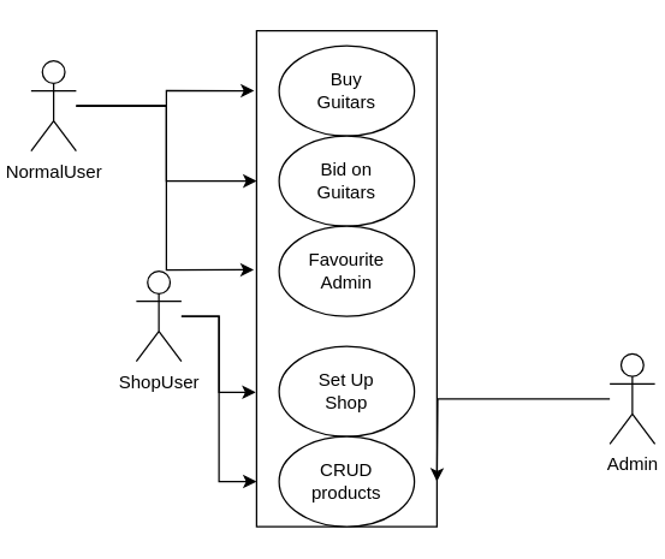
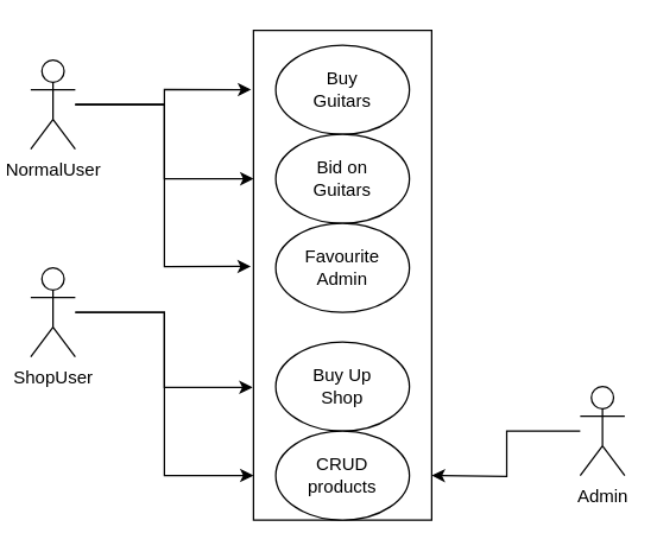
- <mxCell id="8" value="ShopUser" style="shape=umlActor;verticalLabelPosition=bottom;verticalAlign=top;html=1;outlineConnect=0;" vertex="1" parent="1"><mxGeometry x="90" y="180" width="30" height="60" as="geometry" /></mxCell>
+ <mxCell id="8" value="ShopUser" style="shape=umlActor;verticalLabelPosition=bottom;verticalAlign=top;html=1;outlineConnect=0;" vertex="1" parent="1"><mxGeometry x="20" y="180" width="30" height="60" as="geometry" /></mxCell>
- <mxCell id="17" value="Set Up Shop" style="text;html=1;strokeColor=none;fillColor=none;align=center;verticalAlign=middle;whiteSpace=wrap;rounded=0;" vertex="1" parent="1"><mxGeometry x="200" y="245" width="60" height="30" as="geometry" /></mxCell>
+ <mxCell id="17" value="Buy Up Shop" style="text;html=1;strokeColor=none;fillColor=none;align=center;verticalAlign=middle;whiteSpace=wrap;rounded=0;" vertex="1" parent="1"><mxGeometry x="200" y="245" width="60" height="30" as="geometry" /></mxCell>
- <mxCell id="21" value="Admin" style="shape=umlActor;verticalLabelPosition=bottom;verticalAlign=top;html=1;outlineConnect=0;" vertex="1" parent="1"><mxGeometry x="405" y="235" width="30" height="60" as="geometry" /></mxCell>
+ <mxCell id="21" value="Admin" style="shape=umlActor;verticalLabelPosition=bottom;verticalAlign=top;html=1;outlineConnect=0;" vertex="1" parent="1"><mxGeometry x="390" y="260" width="30" height="60" as="geometry" /></mxCell>
